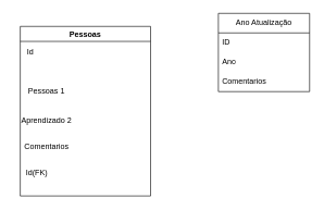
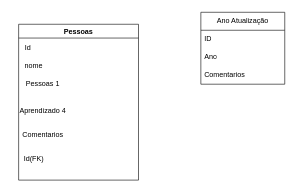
+ <mxCell id="4" value="nome" style="text;html=1;align=center;verticalAlign=middle;resizable=0;points=[];autosize=1;strokeColor=none;fillColor=none;" vertex="1" parent="2"><mxGeometry y="55" width="50" height="30" as="geometry" /></mxCell>
- <mxCell id="6" value="Aprendizado 2" style="text;html=1;align=center;verticalAlign=middle;resizable=0;points=[];autosize=1;strokeColor=none;fillColor=none;" vertex="1" parent="2"><mxGeometry x="-10" y="130" width="100" height="30" as="geometry" /></mxCell>
+ <mxCell id="6" value="Aprendizado 4" style="text;html=1;align=center;verticalAlign=middle;resizable=0;points=[];autosize=1;strokeColor=none;fillColor=none;" vertex="1" parent="2"><mxGeometry x="-10" y="130" width="100" height="30" as="geometry" /></mxCell>
